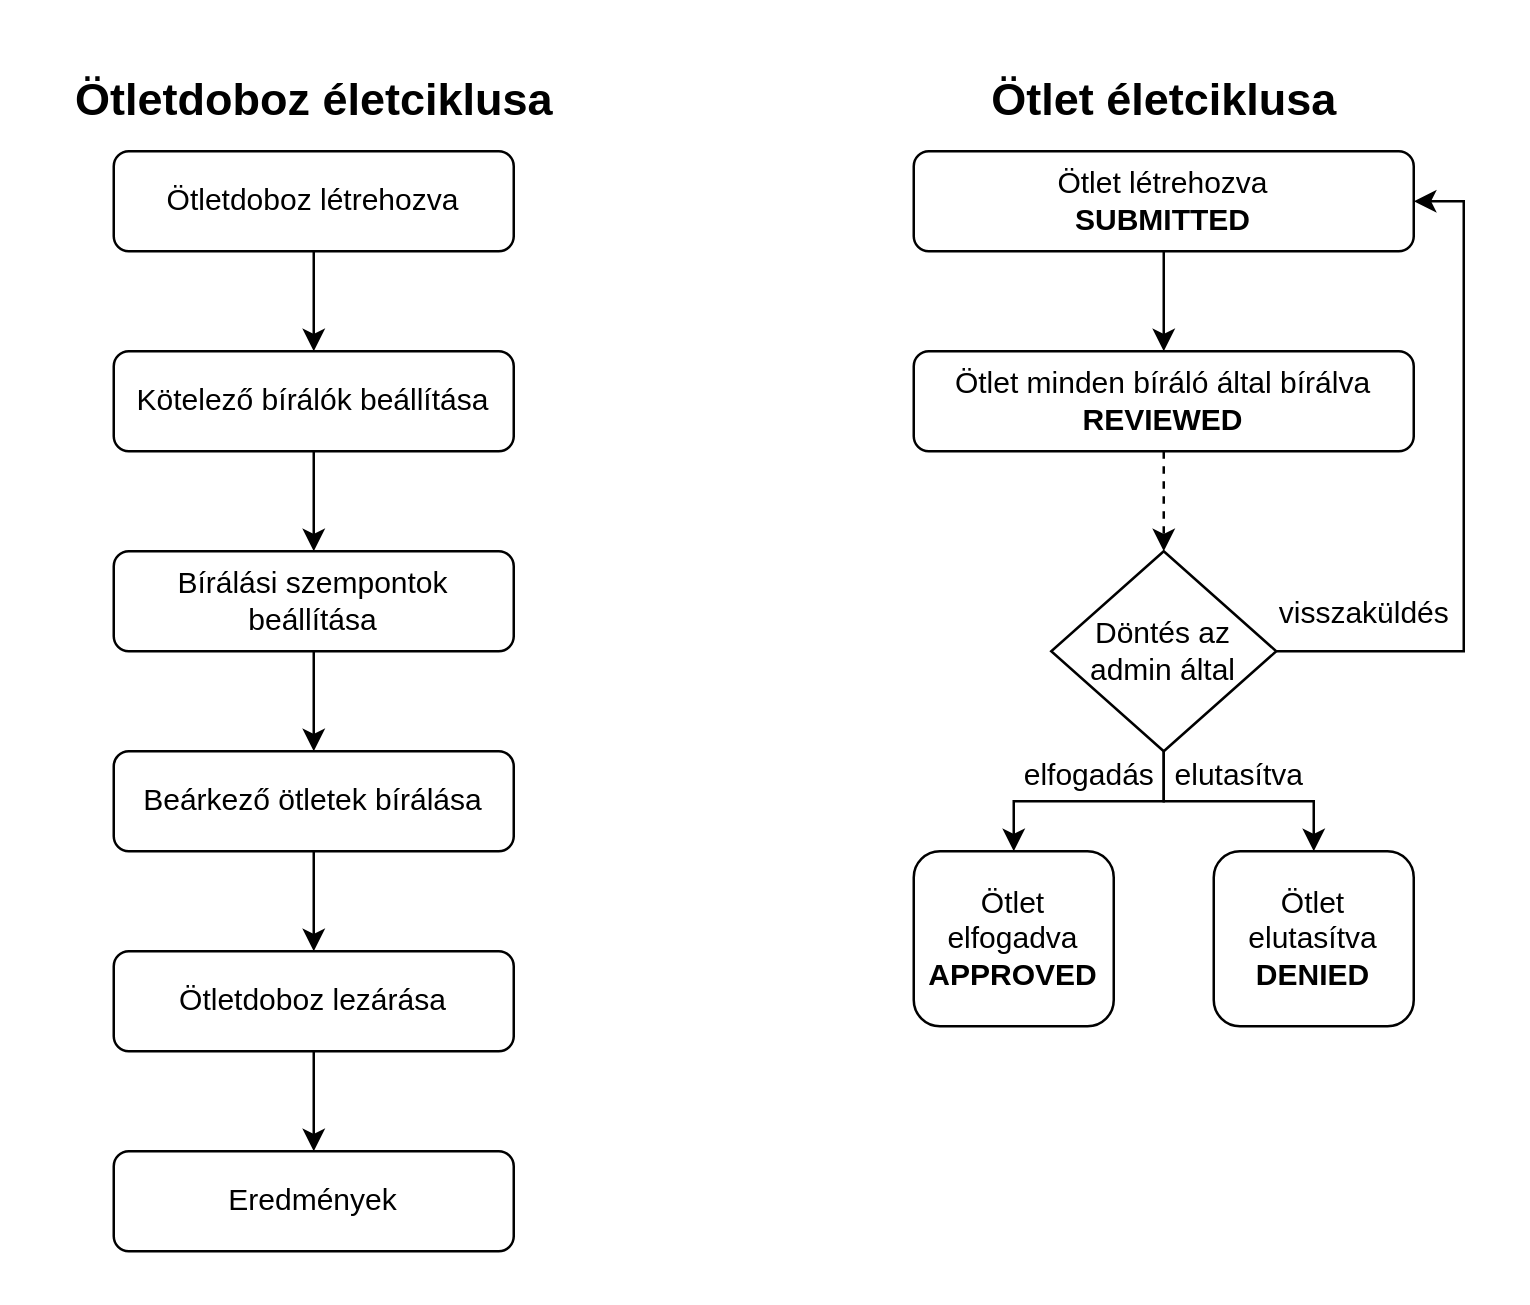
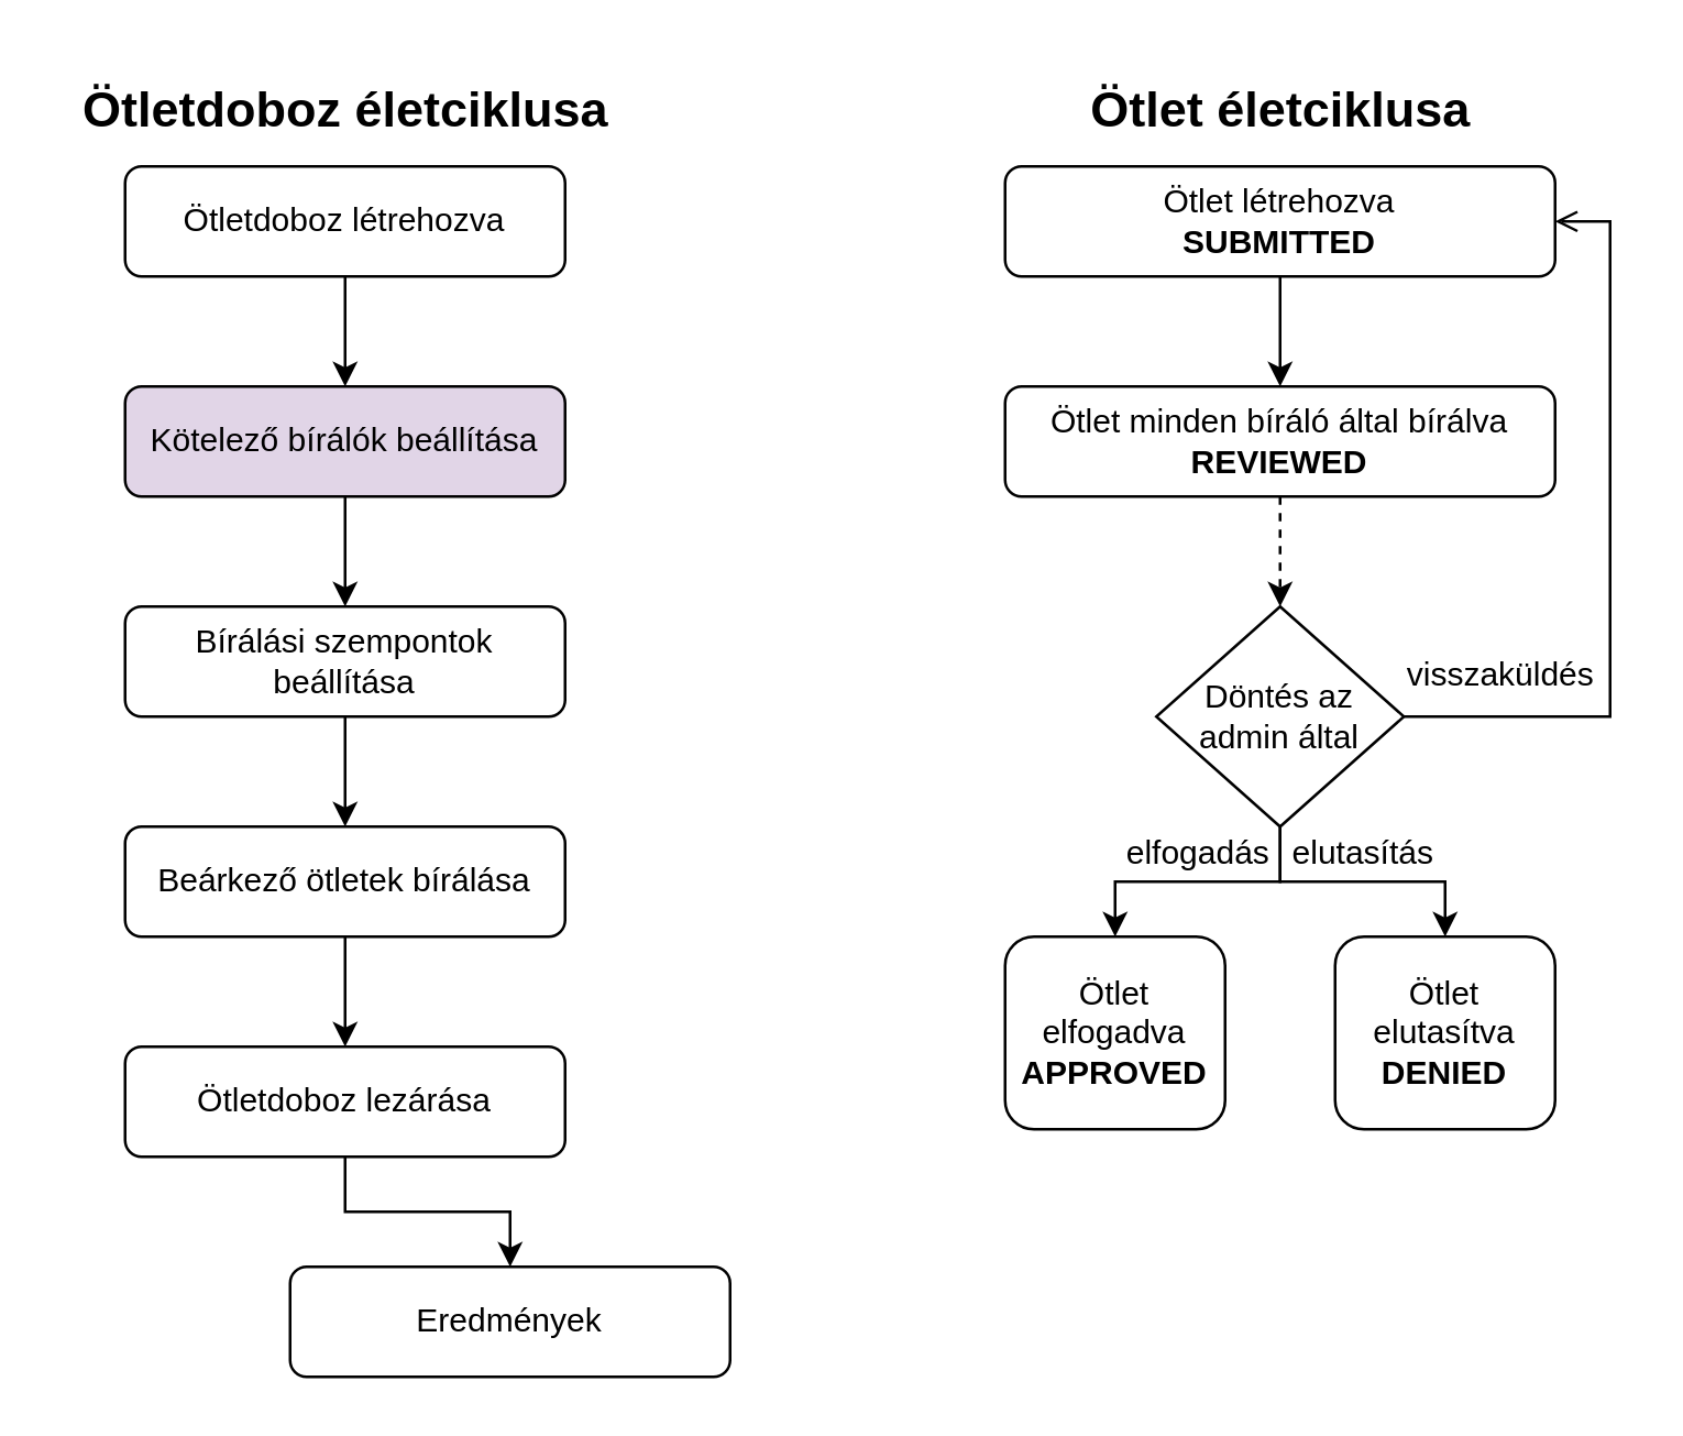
- <mxCell id="9" style="edgeStyle=orthogonalEdgeStyle;rounded=0;orthogonalLoop=1;jettySize=auto;html=1;entryX=1;entryY=0.5;entryDx=0;entryDy=0;" edge="1" parent="1" source="10" target="3"><mxGeometry relative="1" as="geometry"><Array as="points"><mxPoint x="585" y="260" /><mxPoint x="585" y="80" /></Array></mxGeometry></mxCell>
+ <mxCell id="9" style="edgeStyle=orthogonalEdgeStyle;rounded=0;orthogonalLoop=1;jettySize=auto;html=1;entryX=1;entryY=0.5;entryDx=0;entryDy=0;endArrow=open;" edge="1" parent="1" source="10" target="3"><mxGeometry relative="1" as="geometry"><Array as="points"><mxPoint x="585" y="260" /><mxPoint x="585" y="80" /></Array></mxGeometry></mxCell>
- <mxCell id="19" value="Kötelező bírálók beállítása" style="rounded=1;whiteSpace=wrap;html=1;" vertex="1" parent="1"><mxGeometry x="45" y="140" width="160" height="40" as="geometry" /></mxCell>
+ <mxCell id="19" value="Kötelező bírálók beállítása" style="rounded=1;whiteSpace=wrap;html=1;fillColor=#e1d5e7;" vertex="1" parent="1"><mxGeometry x="45" y="140" width="160" height="40" as="geometry" /></mxCell>
- <mxCell id="14" value="elutasítva" style="text;html=1;align=center;verticalAlign=middle;resizable=0;points=[];autosize=1;strokeColor=none;fillColor=none;" vertex="1" parent="1"><mxGeometry x="460" y="295" width="70" height="30" as="geometry" /></mxCell>
+ <mxCell id="14" value="elutasítás" style="text;html=1;align=center;verticalAlign=middle;resizable=0;points=[];autosize=1;strokeColor=none;fillColor=none;" vertex="1" parent="1"><mxGeometry x="460" y="295" width="70" height="30" as="geometry" /></mxCell>
- <mxCell id="26" value="Eredmények" style="rounded=1;whiteSpace=wrap;html=1;" vertex="1" parent="1"><mxGeometry x="45" y="460" width="160" height="40" as="geometry" /></mxCell>
+ <mxCell id="26" value="Eredmények" style="rounded=1;whiteSpace=wrap;html=1;" vertex="1" parent="1"><mxGeometry x="105" y="460" width="160" height="40" as="geometry" /></mxCell>
